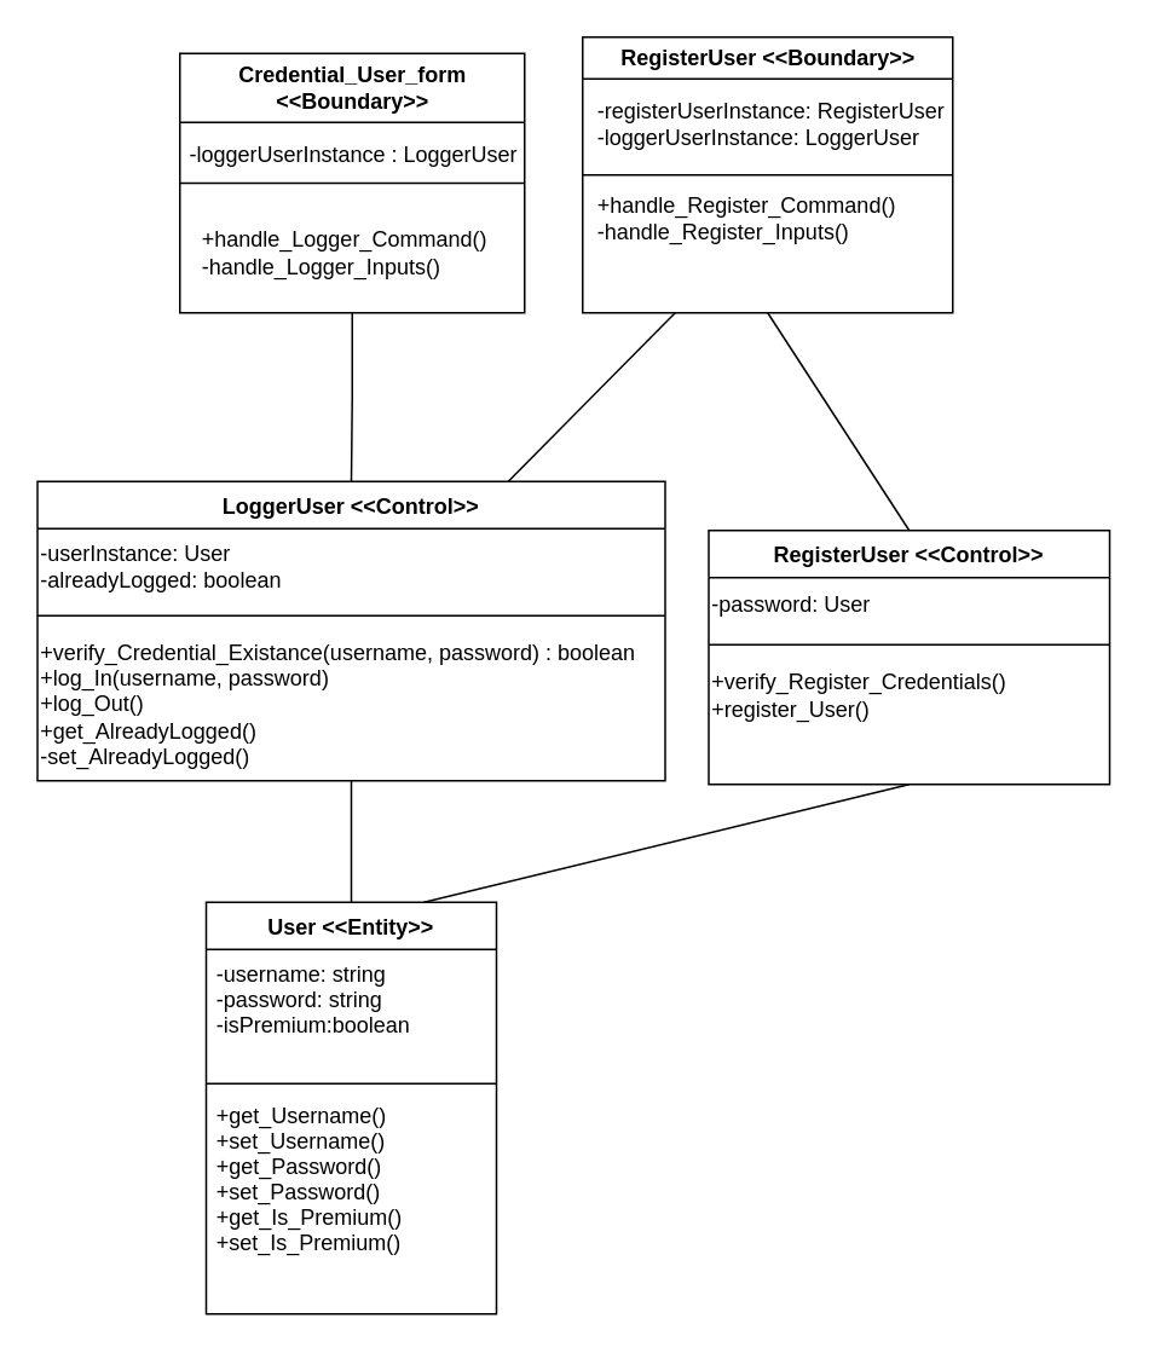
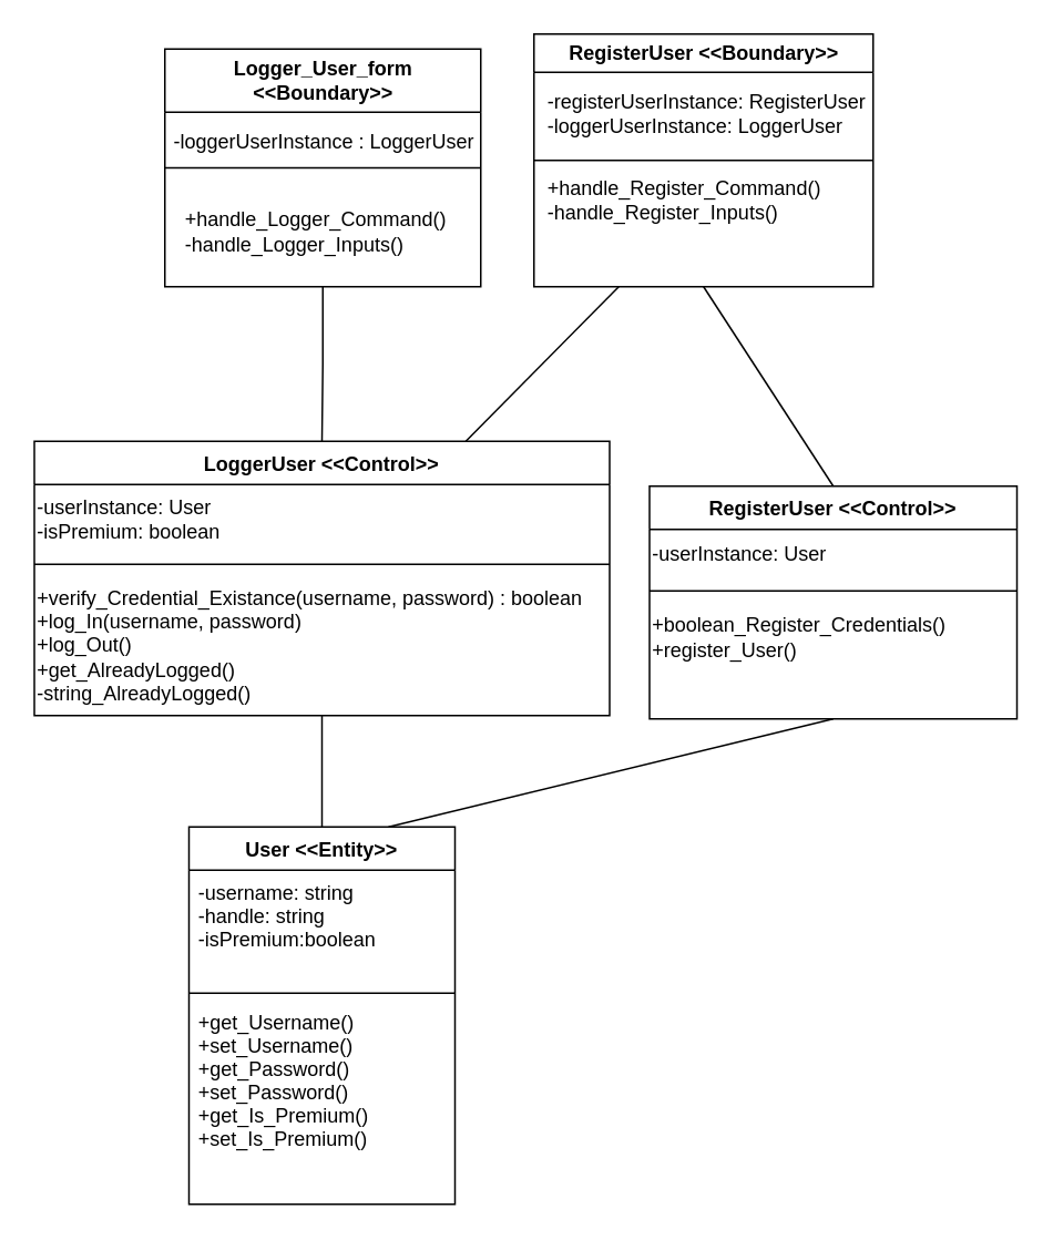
- <mxCell id="2" value="Credential_User_form &amp;lt;&amp;lt;Boundary&amp;gt;&amp;gt;" style="swimlane;whiteSpace=wrap;html=1;startSize=38;" parent="1" vertex="1"><mxGeometry x="98.5" y="29" width="190" height="143" as="geometry" /></mxCell>
+ <mxCell id="2" value="Logger_User_form &amp;lt;&amp;lt;Boundary&amp;gt;&amp;gt;" style="swimlane;whiteSpace=wrap;html=1;startSize=38;" parent="1" vertex="1"><mxGeometry x="98.5" y="29" width="190" height="143" as="geometry" /></mxCell>
- <mxCell id="6" value="-userInstance: User&lt;br&gt;-alreadyLogged: boolean" style="text;html=1;align=left;verticalAlign=middle;resizable=0;points=[];autosize=1;strokeColor=none;fillColor=none;" vertex="1" parent="5"><mxGeometry y="26" width="346" height="41" as="geometry" /></mxCell>
+ <mxCell id="6" value="-userInstance: User&lt;br&gt;-isPremium: boolean" style="text;html=1;align=left;verticalAlign=middle;resizable=0;points=[];autosize=1;strokeColor=none;fillColor=none;" vertex="1" parent="5"><mxGeometry y="26" width="346" height="41" as="geometry" /></mxCell>
- <mxCell id="16" value="-password: User" style="text;html=1;align=left;verticalAlign=middle;resizable=0;points=[];autosize=1;strokeColor=none;fillColor=none;" vertex="1" parent="15"><mxGeometry y="26" width="221" height="30" as="geometry" /></mxCell>
+ <mxCell id="16" value="-userInstance: User" style="text;html=1;align=left;verticalAlign=middle;resizable=0;points=[];autosize=1;strokeColor=none;fillColor=none;" vertex="1" parent="15"><mxGeometry y="26" width="221" height="30" as="geometry" /></mxCell>
- <mxCell id="18" value="+verify_Register_Credentials()&lt;br&gt;+register_User()" style="text;html=1;align=left;verticalAlign=middle;resizable=0;points=[];autosize=1;strokeColor=none;fillColor=none;" vertex="1" parent="15"><mxGeometry y="70" width="221" height="41" as="geometry" /></mxCell>
+ <mxCell id="18" value="+boolean_Register_Credentials()&lt;br&gt;+register_User()" style="text;html=1;align=left;verticalAlign=middle;resizable=0;points=[];autosize=1;strokeColor=none;fillColor=none;" vertex="1" parent="15"><mxGeometry y="70" width="221" height="41" as="geometry" /></mxCell>
- <mxCell id="8" value="+verify_Credential_Existance(username, password) : boolean&lt;br&gt;+log_In(username, password)&lt;br&gt;+log_Out()&lt;br&gt;+get_AlreadyLogged()&lt;br&gt;-set_AlreadyLogged()" style="text;html=1;align=left;verticalAlign=middle;resizable=0;points=[];autosize=1;strokeColor=none;fillColor=none;" parent="5" vertex="1"><mxGeometry y="81" width="346" height="84" as="geometry" /></mxCell>
+ <mxCell id="8" value="+verify_Credential_Existance(username, password) : boolean&lt;br&gt;+log_In(username, password)&lt;br&gt;+log_Out()&lt;br&gt;+get_AlreadyLogged()&lt;br&gt;-string_AlreadyLogged()" style="text;html=1;align=left;verticalAlign=middle;resizable=0;points=[];autosize=1;strokeColor=none;fillColor=none;" parent="5" vertex="1"><mxGeometry y="81" width="346" height="84" as="geometry" /></mxCell>
- <mxCell id="11" value="-username: string&#10;-password: string&#10;-isPremium:boolean" style="text;align=left;verticalAlign=top;spacingLeft=4;spacingRight=4;overflow=hidden;rotatable=0;points=[[0,0.5],[1,0.5]];portConstraint=eastwest;" parent="10" vertex="1"><mxGeometry y="26" width="160" height="70" as="geometry" /></mxCell>
+ <mxCell id="11" value="-username: string&#10;-handle: string&#10;-isPremium:boolean" style="text;align=left;verticalAlign=top;spacingLeft=4;spacingRight=4;overflow=hidden;rotatable=0;points=[[0,0.5],[1,0.5]];portConstraint=eastwest;" parent="10" vertex="1"><mxGeometry y="26" width="160" height="70" as="geometry" /></mxCell>
